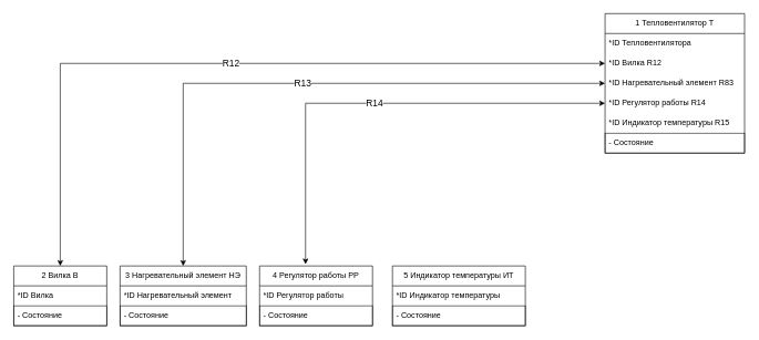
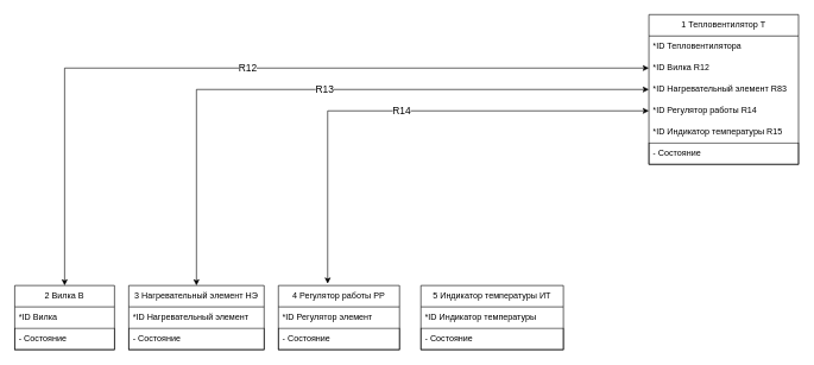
- <mxCell id="17" value="*ID&amp;nbsp;&lt;span style=&quot;text-align: center;&quot;&gt;Регулятор работы&lt;/span&gt;" style="text;strokeColor=none;fillColor=none;align=left;verticalAlign=middle;spacingLeft=4;spacingRight=4;overflow=hidden;points=[[0,0.5],[1,0.5]];portConstraint=eastwest;rotatable=0;whiteSpace=wrap;html=1;" parent="16" vertex="1"><mxGeometry y="30" width="170" height="30" as="geometry" /></mxCell>
+ <mxCell id="17" value="*ID&amp;nbsp;&lt;span style=&quot;text-align: center;&quot;&gt;Регулятор элемент&lt;/span&gt;" style="text;strokeColor=none;fillColor=none;align=left;verticalAlign=middle;spacingLeft=4;spacingRight=4;overflow=hidden;points=[[0,0.5],[1,0.5]];portConstraint=eastwest;rotatable=0;whiteSpace=wrap;html=1;" parent="16" vertex="1"><mxGeometry y="30" width="170" height="30" as="geometry" /></mxCell>
